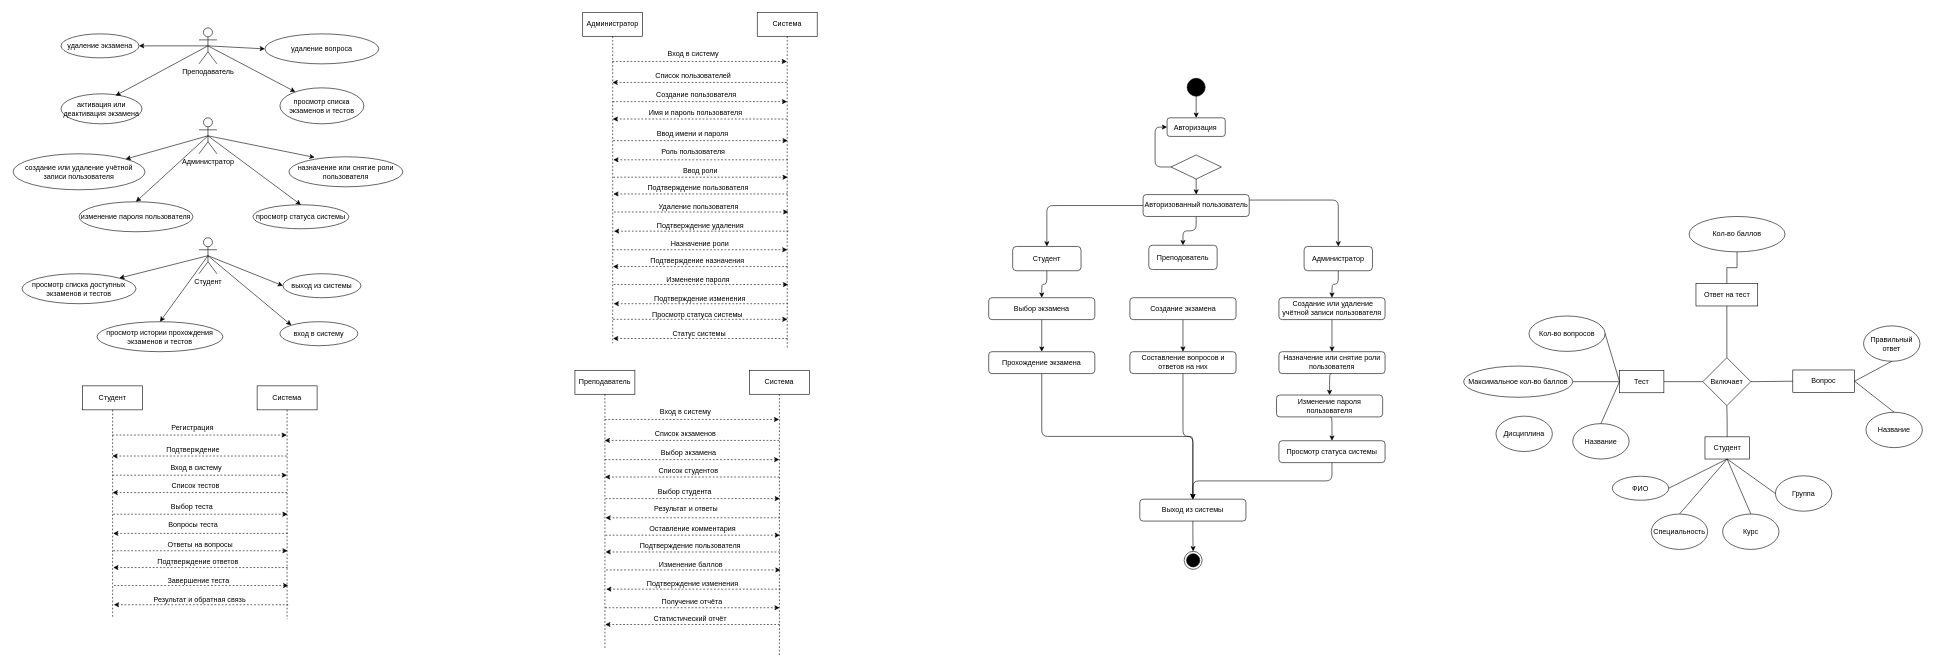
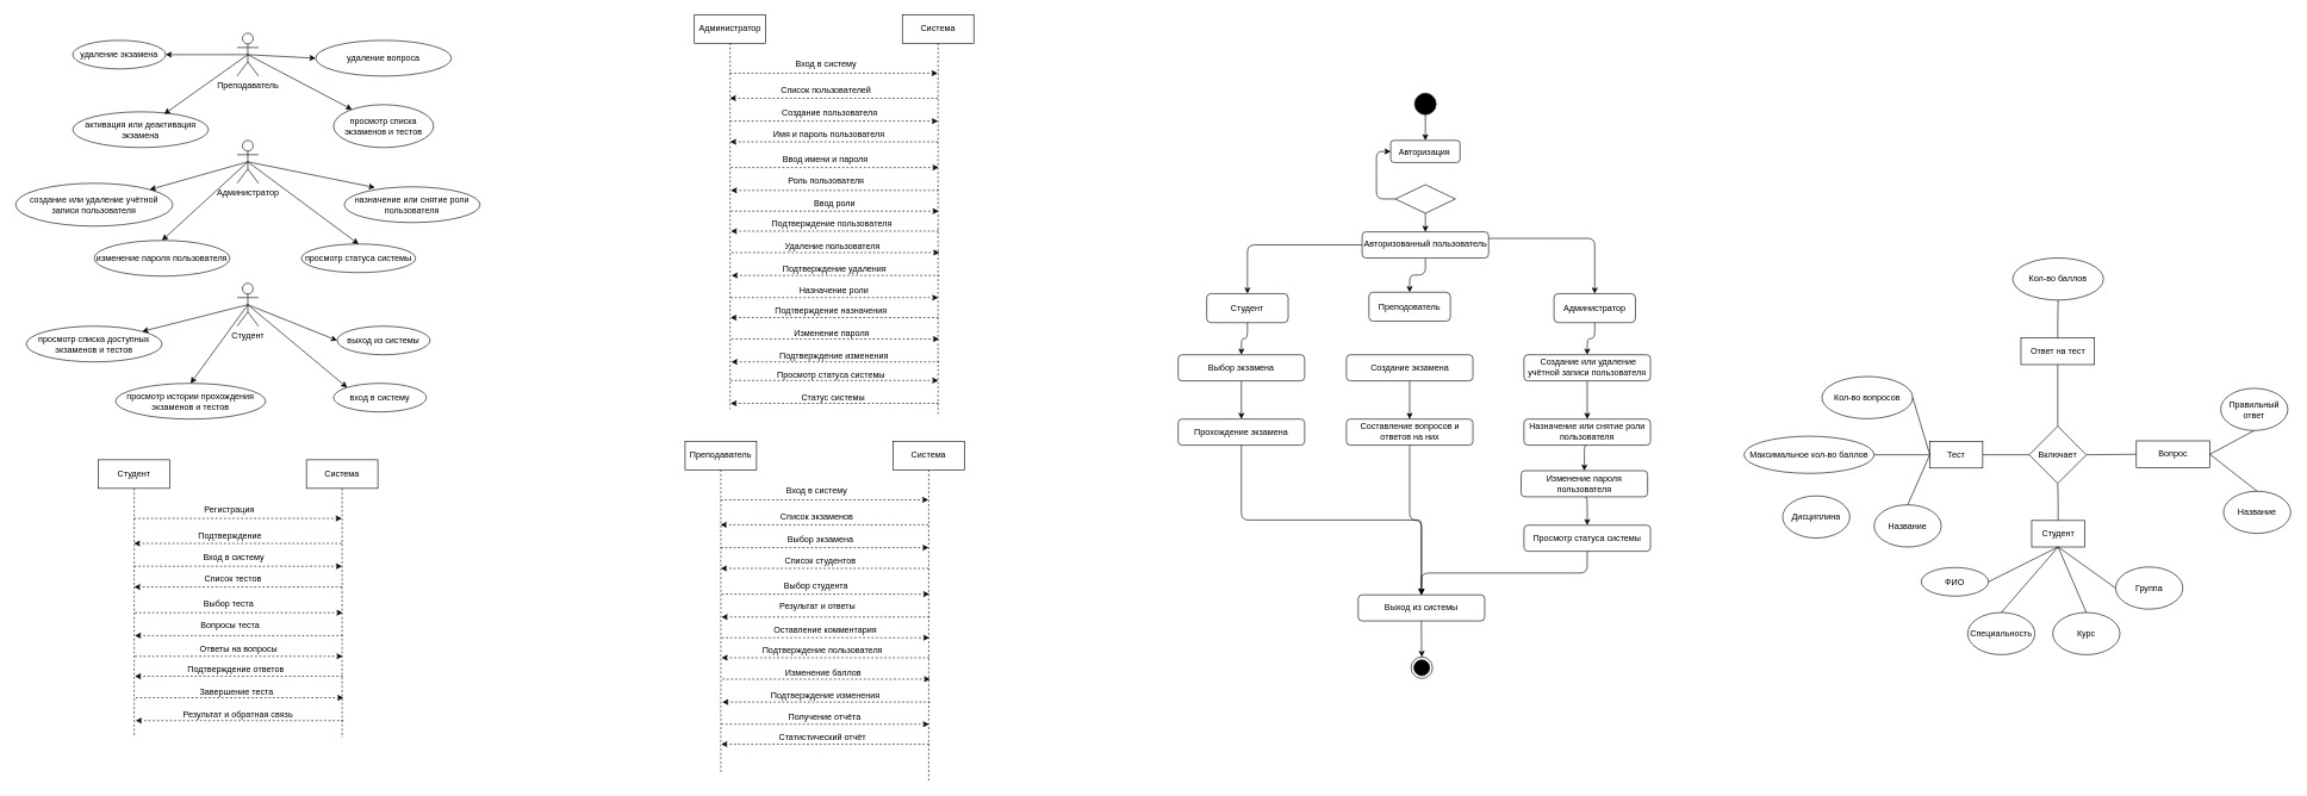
- <mxCell id="6" value="активация или деактивация экзамена" style="ellipse;whiteSpace=wrap;html=1;" vertex="1" parent="1"><mxGeometry x="100" y="156" width="135" height="50" as="geometry" /></mxCell>
+ <mxCell id="6" value="активация или деактивация экзамена" style="ellipse;whiteSpace=wrap;html=1;" vertex="1" parent="1"><mxGeometry x="100" y="156" width="190" height="50" as="geometry" /></mxCell>
- <mxCell id="159" value="Кол-во баллов" style="ellipse;whiteSpace=wrap;html=1;" vertex="1" parent="1"><mxGeometry x="2815" y="360.5" width="160" height="59" as="geometry" /></mxCell>
+ <mxCell id="159" value="Кол-во баллов" style="ellipse;whiteSpace=wrap;html=1;" vertex="1" parent="1"><mxGeometry x="2815" y="360.5" width="127" height="59" as="geometry" /></mxCell>
